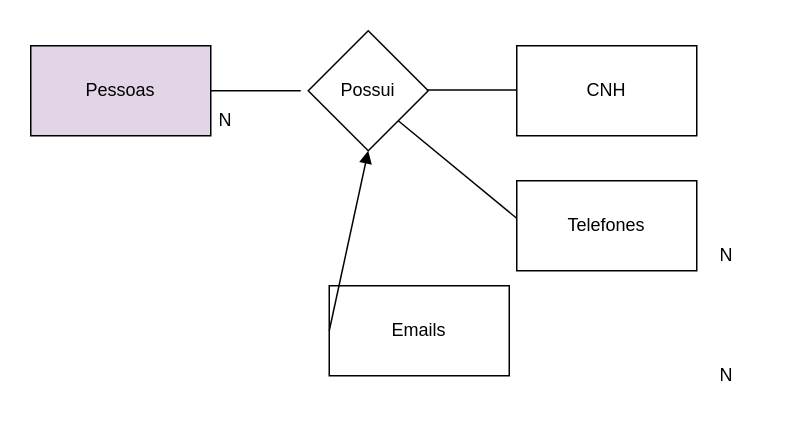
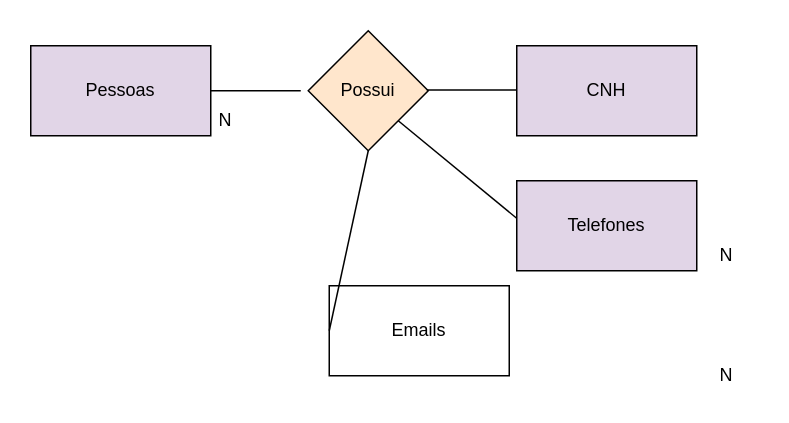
- <mxCell id="3" value="Possui" style="rhombus;whiteSpace=wrap;html=1;" vertex="1" parent="1"><mxGeometry x="205" y="20" width="80" height="80" as="geometry" /></mxCell>
+ <mxCell id="3" value="Possui" style="rhombus;whiteSpace=wrap;html=1;fillColor=#ffe6cc;" vertex="1" parent="1"><mxGeometry x="205" y="20" width="80" height="80" as="geometry" /></mxCell>
- <mxCell id="4" value="CNH" style="rounded=0;whiteSpace=wrap;html=1;" vertex="1" parent="1"><mxGeometry x="344" y="30" width="120" height="60" as="geometry" /></mxCell>
+ <mxCell id="4" value="CNH" style="rounded=0;whiteSpace=wrap;html=1;fillColor=#e1d5e7;" vertex="1" parent="1"><mxGeometry x="344" y="30" width="120" height="60" as="geometry" /></mxCell>
- <mxCell id="10" value="" style="endArrow=block;html=1;exitX=0;exitY=0.5;exitDx=0;exitDy=0;entryX=0.5;entryY=1;entryDx=0;entryDy=0;" edge="1" parent="1" source="9" target="3"><mxGeometry width="50" height="50" relative="1" as="geometry"><mxPoint x="340" y="220" as="sourcePoint" /><mxPoint x="250" y="100" as="targetPoint" /></mxGeometry></mxCell>
+ <mxCell id="10" value="" style="endArrow=none;html=1;exitX=0;exitY=0.5;exitDx=0;exitDy=0;entryX=0.5;entryY=1;entryDx=0;entryDy=0;" edge="1" parent="1" source="9" target="3"><mxGeometry width="50" height="50" relative="1" as="geometry"><mxPoint x="340" y="220" as="sourcePoint" /><mxPoint x="250" y="100" as="targetPoint" /></mxGeometry></mxCell>
- <mxCell id="8" value="Telefones" style="rounded=0;whiteSpace=wrap;html=1;" vertex="1" parent="1"><mxGeometry x="344" y="120" width="120" height="60" as="geometry" /></mxCell>
+ <mxCell id="8" value="Telefones" style="rounded=0;whiteSpace=wrap;html=1;fillColor=#e1d5e7;" vertex="1" parent="1"><mxGeometry x="344" y="120" width="120" height="60" as="geometry" /></mxCell>
